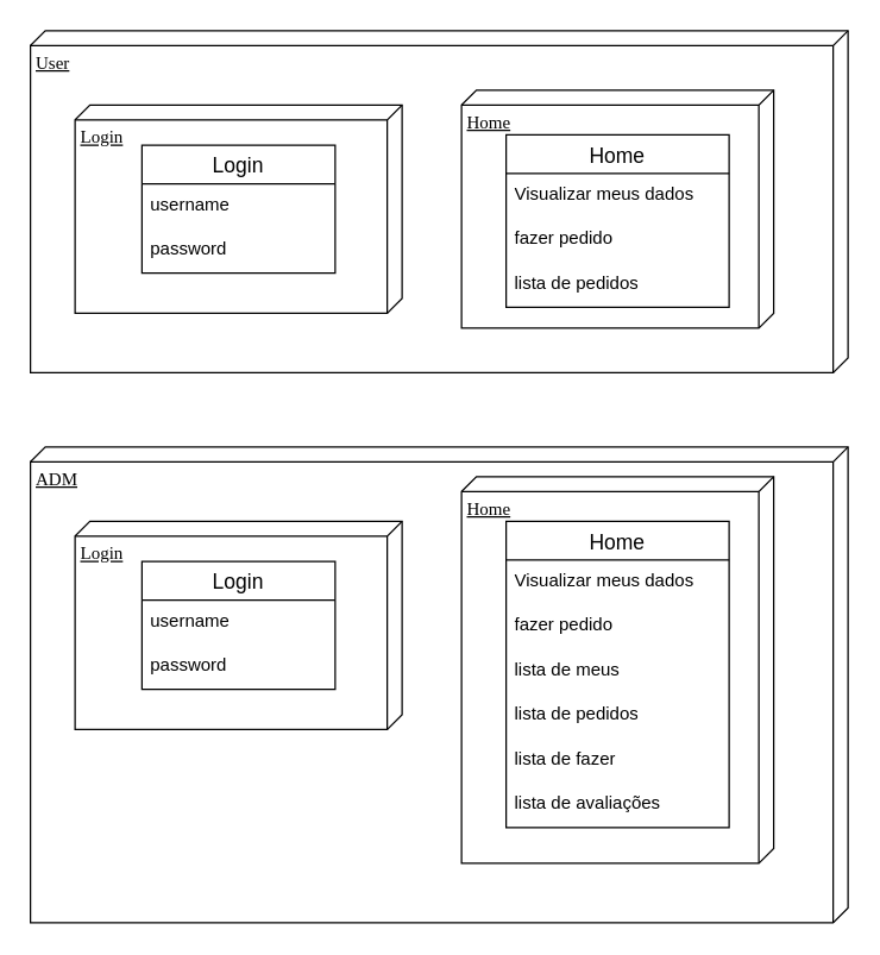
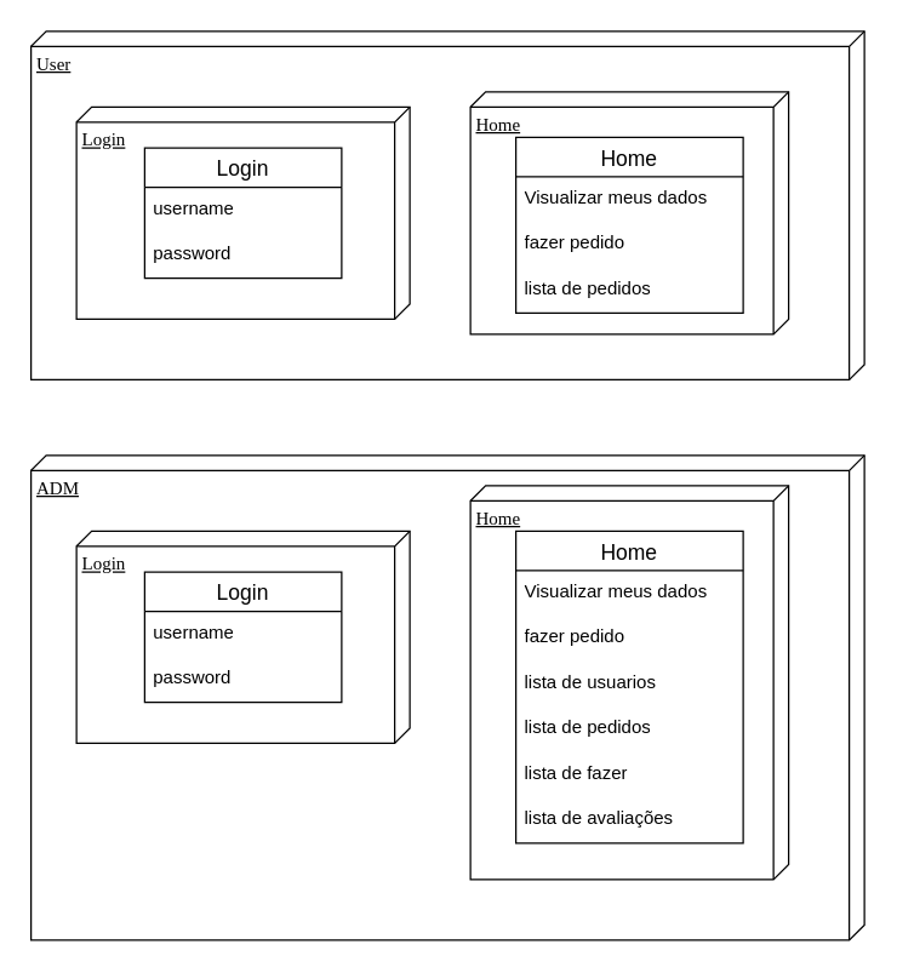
- <mxCell id="21" value="lista de meus" style="text;strokeColor=none;fillColor=none;spacingLeft=4;spacingRight=4;overflow=hidden;rotatable=0;points=[[0,0.5],[1,0.5]];portConstraint=eastwest;fontSize=12;whiteSpace=wrap;html=1;" vertex="1" parent="18"><mxGeometry y="86" width="150" height="30" as="geometry" /></mxCell>
+ <mxCell id="21" value="lista de usuarios" style="text;strokeColor=none;fillColor=none;spacingLeft=4;spacingRight=4;overflow=hidden;rotatable=0;points=[[0,0.5],[1,0.5]];portConstraint=eastwest;fontSize=12;whiteSpace=wrap;html=1;" vertex="1" parent="18"><mxGeometry y="86" width="150" height="30" as="geometry" /></mxCell>
